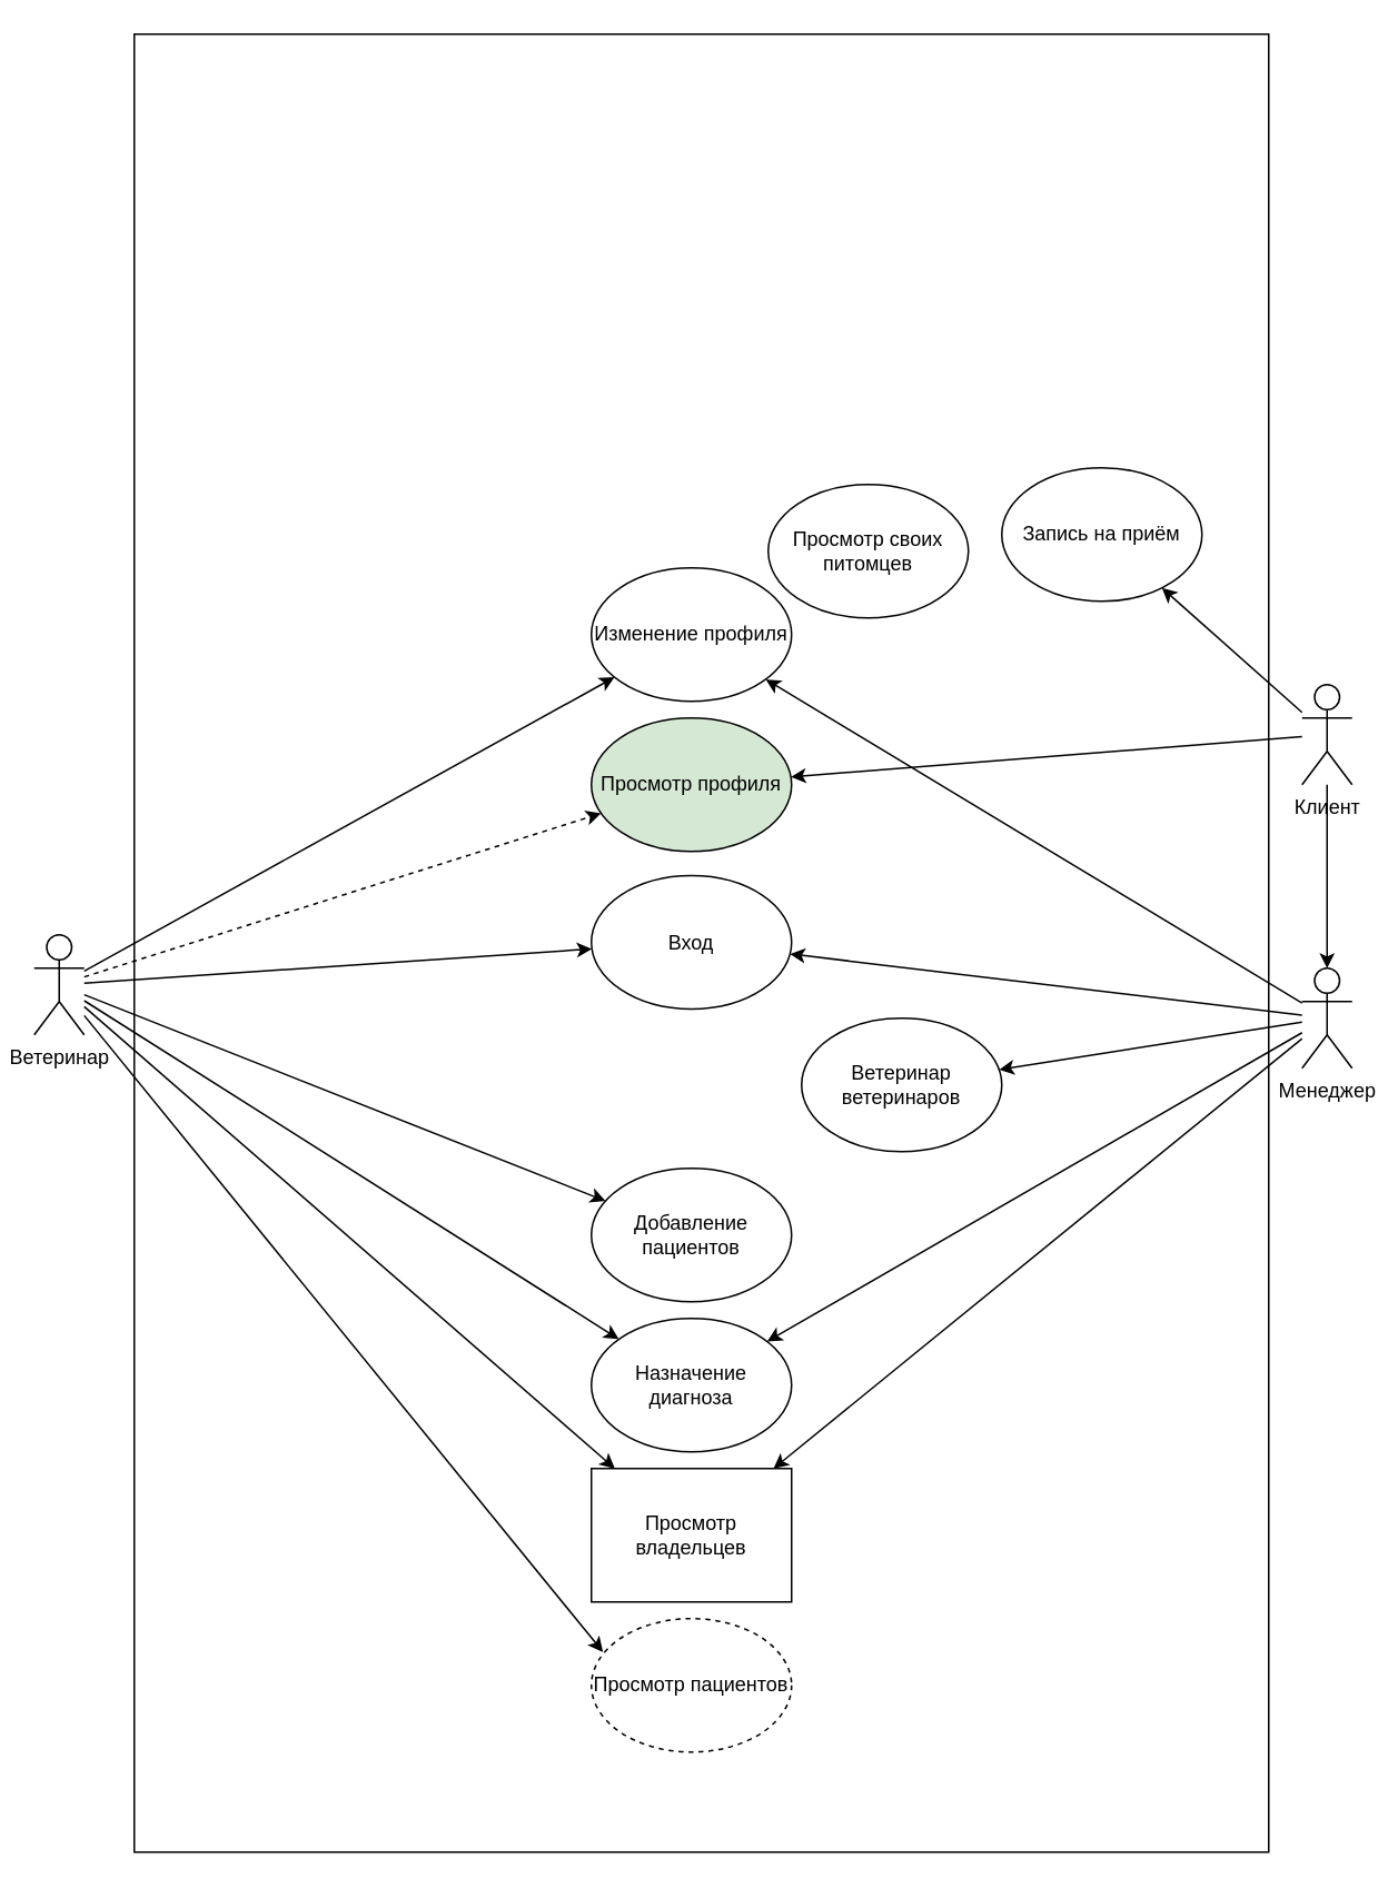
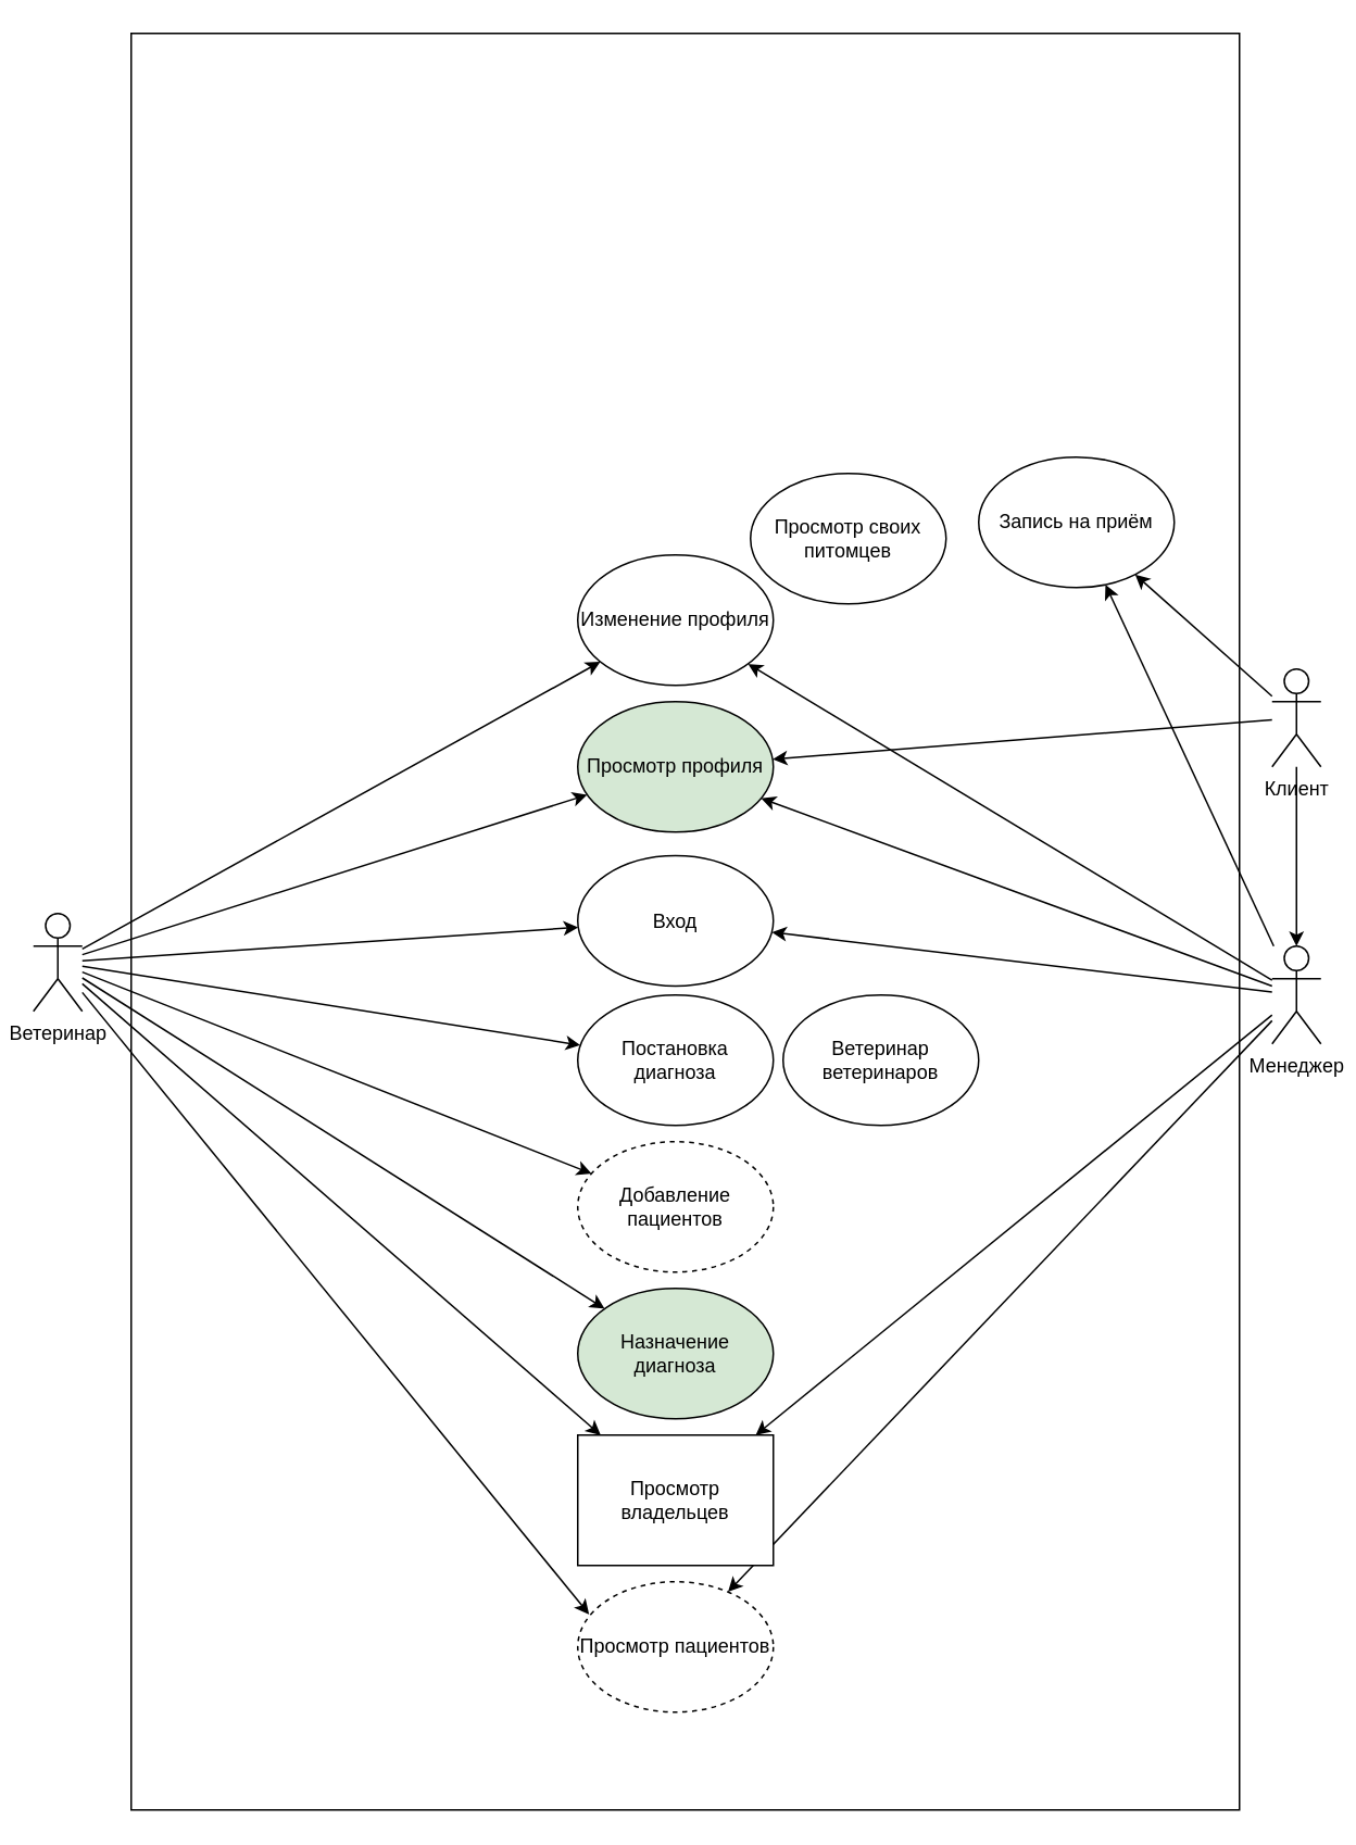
- <mxCell id="25" value="" style="endArrow=classic;html=1;rounded=0;dashed=1;" parent="1" source="3" target="5" edge="1"><mxGeometry width="50" height="50" relative="1" as="geometry"><mxPoint x="485" y="569" as="sourcePoint" /><mxPoint x="214.574" y="471.213" as="targetPoint" /></mxGeometry></mxCell>
+ <mxCell id="25" value="" style="endArrow=classic;html=1;rounded=0;" parent="1" source="3" target="5" edge="1"><mxGeometry width="50" height="50" relative="1" as="geometry"><mxPoint x="485" y="569" as="sourcePoint" /><mxPoint x="214.574" y="471.213" as="targetPoint" /></mxGeometry></mxCell>
+ <mxCell id="19" value="" style="endArrow=classic;html=1;rounded=0;" parent="1" source="11" target="5" edge="1"><mxGeometry width="50" height="50" relative="1" as="geometry"><mxPoint x="647" y="350" as="sourcePoint" /><mxPoint x="540.362" y="457.647" as="targetPoint" /></mxGeometry></mxCell>
+ <mxCell id="15" value="" style="endArrow=classic;html=1;rounded=0;" parent="1" source="3" target="9" edge="1"><mxGeometry width="50" height="50" relative="1" as="geometry"><mxPoint x="137" y="80" as="sourcePoint" /><mxPoint x="-13" y="90" as="targetPoint" /></mxGeometry></mxCell>
- <mxCell id="20" value="" style="endArrow=classic;html=1;rounded=0;" parent="1" source="11" target="12" edge="1"><mxGeometry width="50" height="50" relative="1" as="geometry"><mxPoint x="657" y="360" as="sourcePoint" /><mxPoint x="859" y="149" as="targetPoint" /></mxGeometry></mxCell>
+ <mxCell id="20" value="" style="endArrow=classic;html=1;rounded=0;" parent="1" source="11" target="27" edge="1"><mxGeometry width="50" height="50" relative="1" as="geometry"><mxPoint x="657" y="360" as="sourcePoint" /><mxPoint x="859" y="149" as="targetPoint" /></mxGeometry></mxCell>
+ <mxCell id="9" value="Постановка диагноза" style="ellipse;whiteSpace=wrap;html=1;" parent="1" vertex="1"><mxGeometry x="354" y="610" width="120" height="80" as="geometry" /></mxCell>
- <mxCell id="21" value="" style="endArrow=classic;html=1;rounded=0;" parent="1" source="11" target="13" edge="1"><mxGeometry width="50" height="50" relative="1" as="geometry"><mxPoint x="607" y="410" as="sourcePoint" /><mxPoint x="889" y="762" as="targetPoint" /></mxGeometry></mxCell>
+ <mxCell id="21" value="" style="endArrow=classic;html=1;rounded=0;" parent="1" source="11" target="14" edge="1"><mxGeometry width="50" height="50" relative="1" as="geometry"><mxPoint x="607" y="410" as="sourcePoint" /><mxPoint x="889" y="762" as="targetPoint" /></mxGeometry></mxCell>
- <mxCell id="8" value="Добавление&lt;br&gt;пациентов" style="ellipse;whiteSpace=wrap;html=1;" parent="1" vertex="1"><mxGeometry x="354" y="700" width="120" height="80" as="geometry" /></mxCell>
+ <mxCell id="8" value="Добавление&lt;br&gt;пациентов" style="ellipse;whiteSpace=wrap;html=1;dashed=1;" parent="1" vertex="1"><mxGeometry x="354" y="700" width="120" height="80" as="geometry" /></mxCell>
- <mxCell id="13" value="Назначение диагноза" style="ellipse;whiteSpace=wrap;html=1;" parent="1" vertex="1"><mxGeometry x="354" y="790" width="120" height="80" as="geometry" /></mxCell>
+ <mxCell id="13" value="Назначение диагноза" style="ellipse;whiteSpace=wrap;html=1;fillColor=#d5e8d4;" parent="1" vertex="1"><mxGeometry x="354" y="790" width="120" height="80" as="geometry" /></mxCell>
